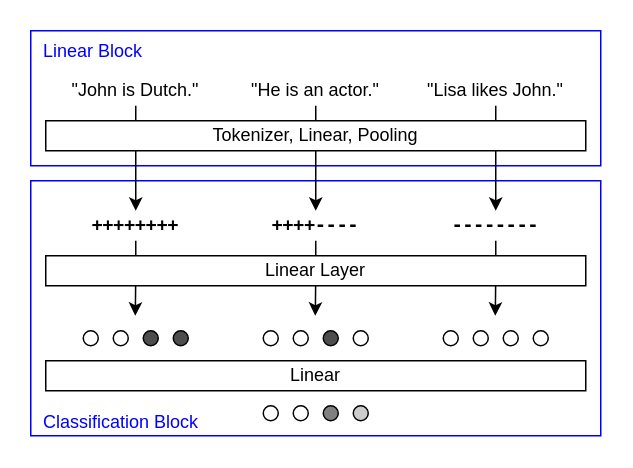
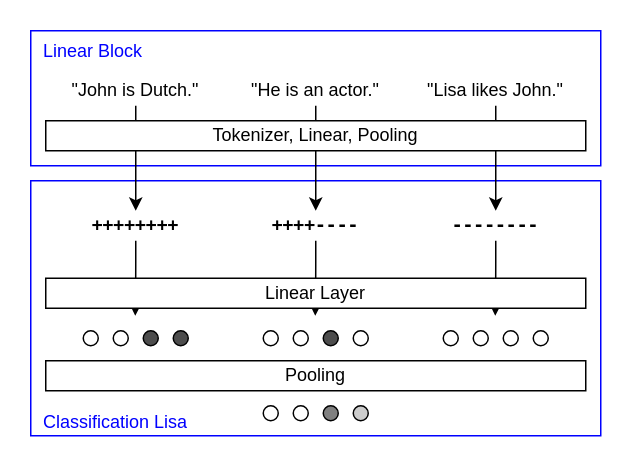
- <mxCell id="16" value="Linear Layer" style="rounded=0;whiteSpace=wrap;html=1;" parent="1" vertex="1"><mxGeometry x="30" y="170" width="360" height="20" as="geometry" /></mxCell>
+ <mxCell id="16" value="Linear Layer" style="rounded=0;whiteSpace=wrap;html=1;" parent="1" vertex="1"><mxGeometry x="30" y="185" width="360" height="20" as="geometry" /></mxCell>
- <mxCell id="32" value="Linear" style="rounded=0;whiteSpace=wrap;html=1;" parent="1" vertex="1"><mxGeometry x="30" y="240" width="360" height="20" as="geometry" /></mxCell>
+ <mxCell id="32" value="Pooling" style="rounded=0;whiteSpace=wrap;html=1;" parent="1" vertex="1"><mxGeometry x="30" y="240" width="360" height="20" as="geometry" /></mxCell>
- <mxCell id="2" value="&amp;nbsp; Classification Block" style="rounded=0;whiteSpace=wrap;html=1;strokeColor=#0000FF;align=left;verticalAlign=bottom;fontColor=#0000FF;" parent="1" vertex="1"><mxGeometry x="20" y="120" width="380" height="170" as="geometry" /></mxCell>
+ <mxCell id="2" value="&amp;nbsp; Classification Lisa" style="rounded=0;whiteSpace=wrap;html=1;strokeColor=#0000FF;align=left;verticalAlign=bottom;fontColor=#0000FF;" parent="1" vertex="1"><mxGeometry x="20" y="120" width="380" height="170" as="geometry" /></mxCell>
